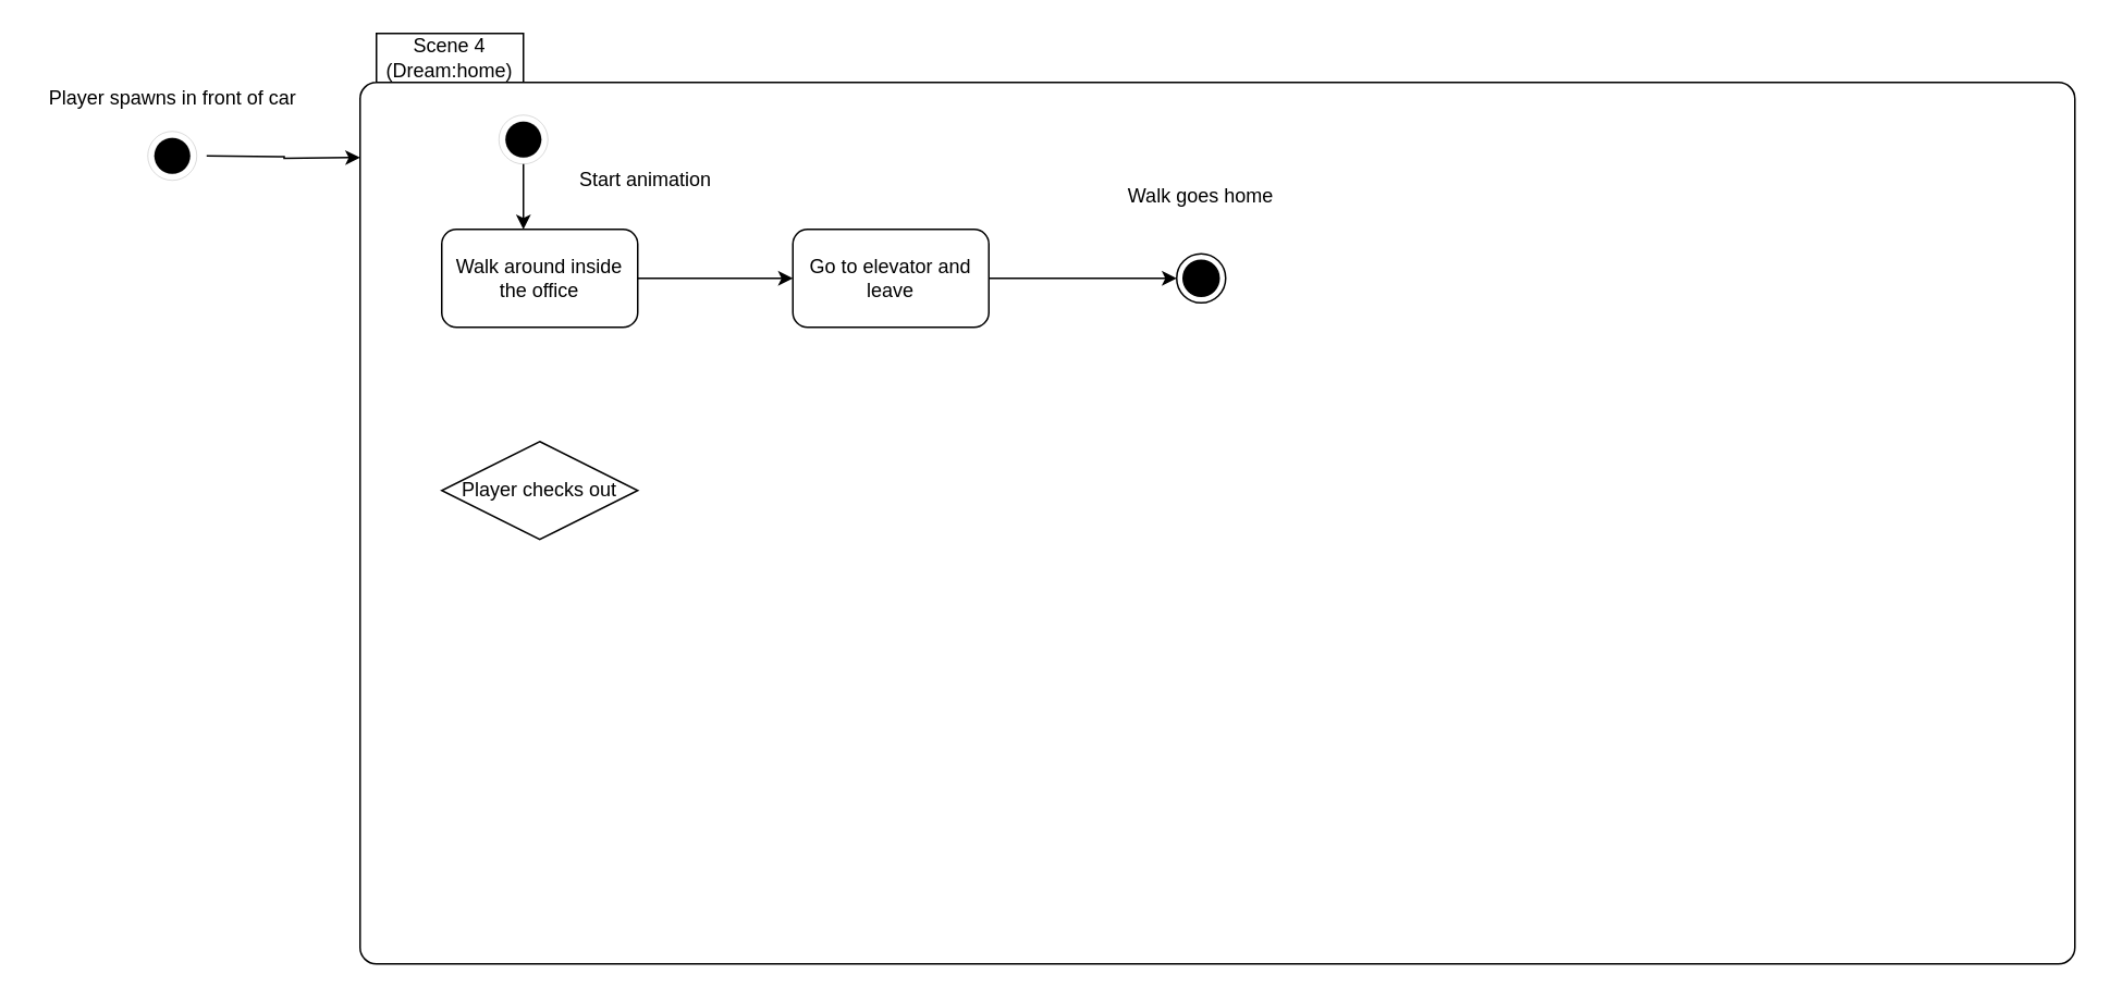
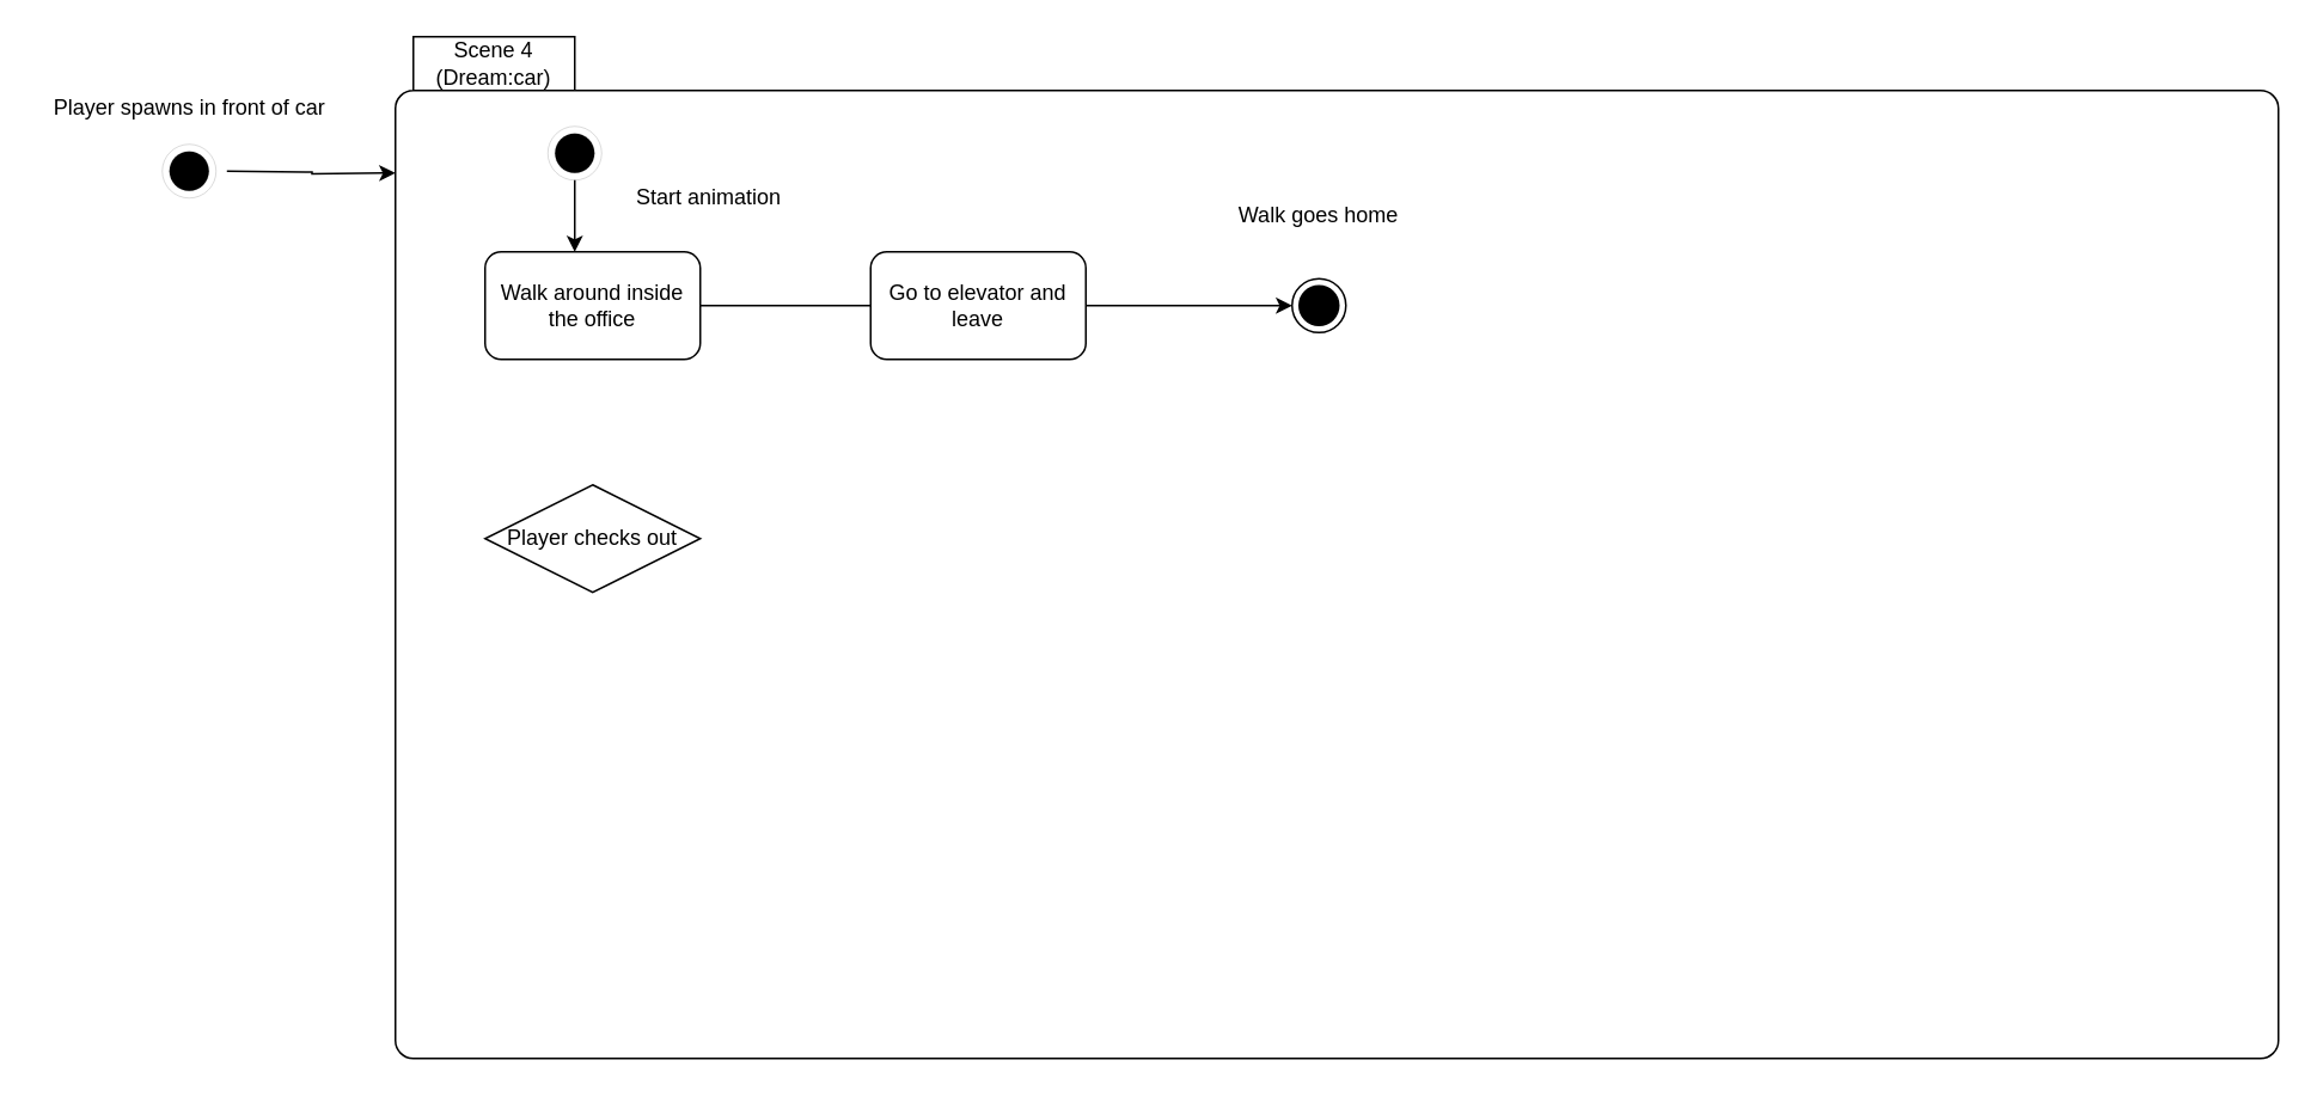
- <mxCell id="4" value="Scene 4&lt;br&gt;&lt;div&gt;(Dream:home)&lt;/div&gt;" style="shape=folder;align=center;verticalAlign=middle;fontStyle=0;tabWidth=100;tabHeight=30;tabPosition=left;html=1;boundedLbl=1;labelInHeader=1;rounded=1;absoluteArcSize=1;arcSize=10;whiteSpace=wrap;" parent="1" vertex="1"><mxGeometry x="220" y="20" width="1050" height="570" as="geometry" /></mxCell>
+ <mxCell id="4" value="Scene 4&lt;br&gt;&lt;div&gt;(Dream:car)&lt;/div&gt;" style="shape=folder;align=center;verticalAlign=middle;fontStyle=0;tabWidth=100;tabHeight=30;tabPosition=left;html=1;boundedLbl=1;labelInHeader=1;rounded=1;absoluteArcSize=1;arcSize=10;whiteSpace=wrap;" parent="1" vertex="1"><mxGeometry x="220" y="20" width="1050" height="570" as="geometry" /></mxCell>
- <mxCell id="7" style="edgeStyle=orthogonalEdgeStyle;rounded=0;orthogonalLoop=1;jettySize=auto;html=1;entryX=0;entryY=0.5;entryDx=0;entryDy=0;" edge="1" parent="1" source="8" target="11"><mxGeometry relative="1" as="geometry" /></mxCell>
+ <mxCell id="7" style="edgeStyle=orthogonalEdgeStyle;rounded=0;orthogonalLoop=1;jettySize=auto;html=1;entryX=0;entryY=0.5;entryDx=0;entryDy=0;endArrow=none;" edge="1" parent="1" source="8" target="11"><mxGeometry relative="1" as="geometry" /></mxCell>
